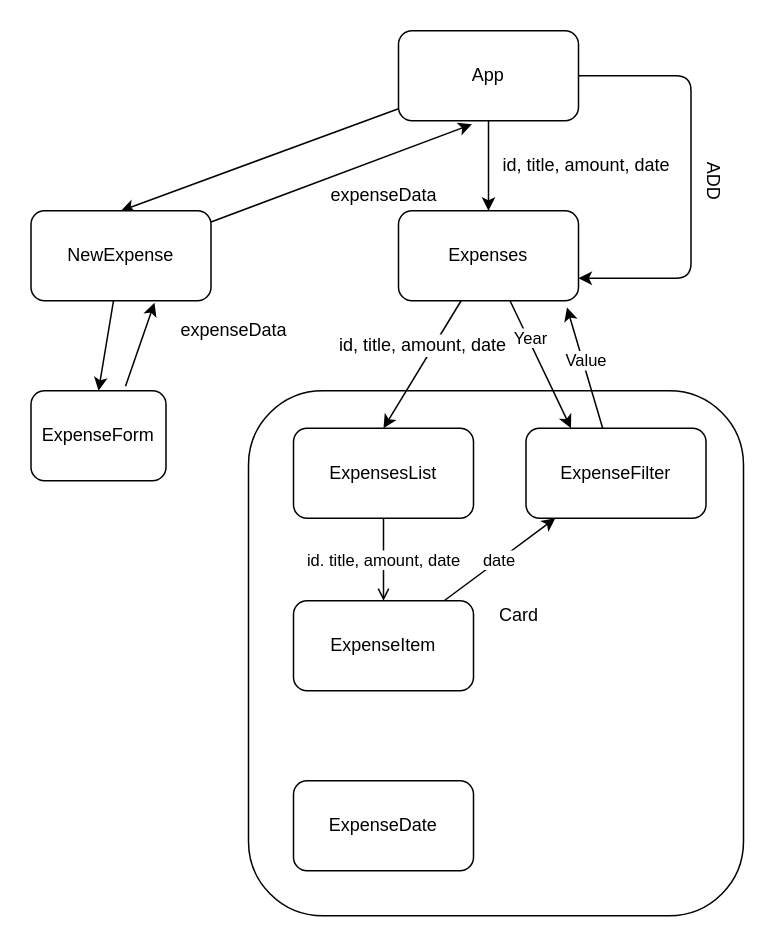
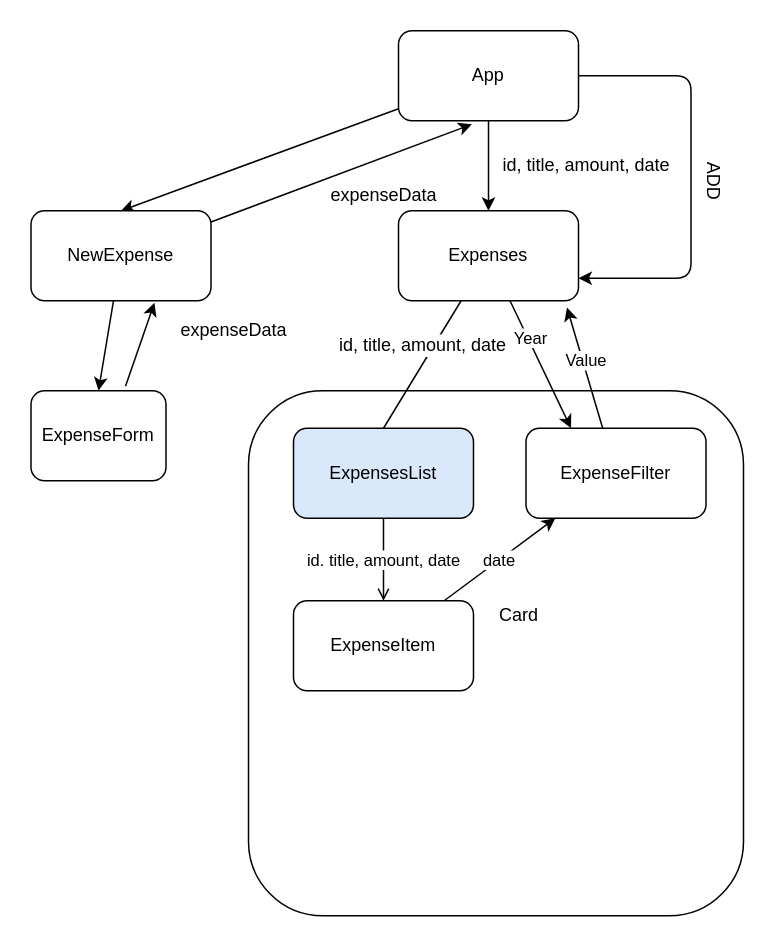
- <mxCell id="11" style="edgeStyle=none;html=1;entryX=0.5;entryY=0;entryDx=0;entryDy=0;" edge="1" parent="1" source="15" target="29"><mxGeometry relative="1" as="geometry"><mxPoint x="410" y="240" as="targetPoint" /></mxGeometry></mxCell>
+ <mxCell id="11" style="edgeStyle=none;html=1;entryX=0.5;entryY=0;entryDx=0;entryDy=0;endArrow=none;" edge="1" parent="1" source="15" target="29"><mxGeometry relative="1" as="geometry"><mxPoint x="410" y="240" as="targetPoint" /></mxGeometry></mxCell>
- <mxCell id="29" value="ExpensesList" style="rounded=1;whiteSpace=wrap;html=1;" vertex="1" parent="1"><mxGeometry x="195" y="285" width="120" height="60" as="geometry" /></mxCell>
+ <mxCell id="29" value="ExpensesList" style="rounded=1;whiteSpace=wrap;html=1;fillColor=#dae8fc;" vertex="1" parent="1"><mxGeometry x="195" y="285" width="120" height="60" as="geometry" /></mxCell>
- <mxCell id="10" value="ExpenseDate" style="whiteSpace=wrap;html=1;rounded=1;" parent="1" vertex="1"><mxGeometry x="195" y="520" width="120" height="60" as="geometry" /></mxCell>
